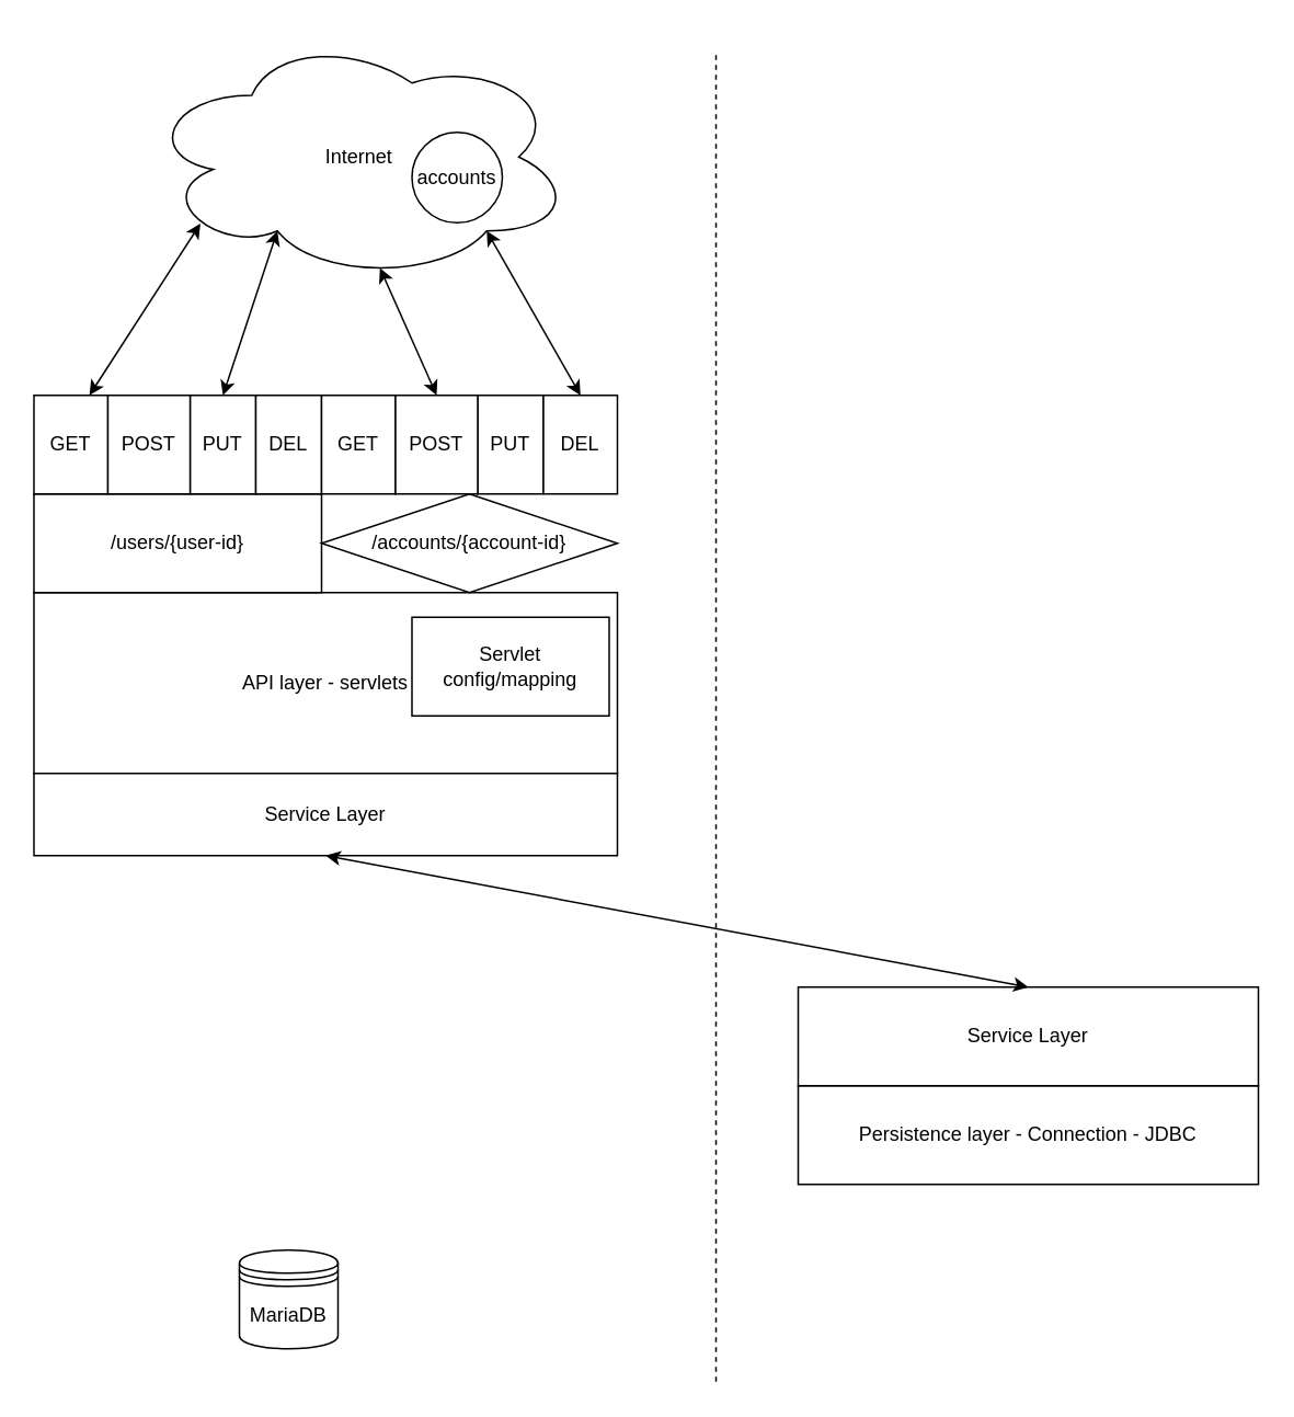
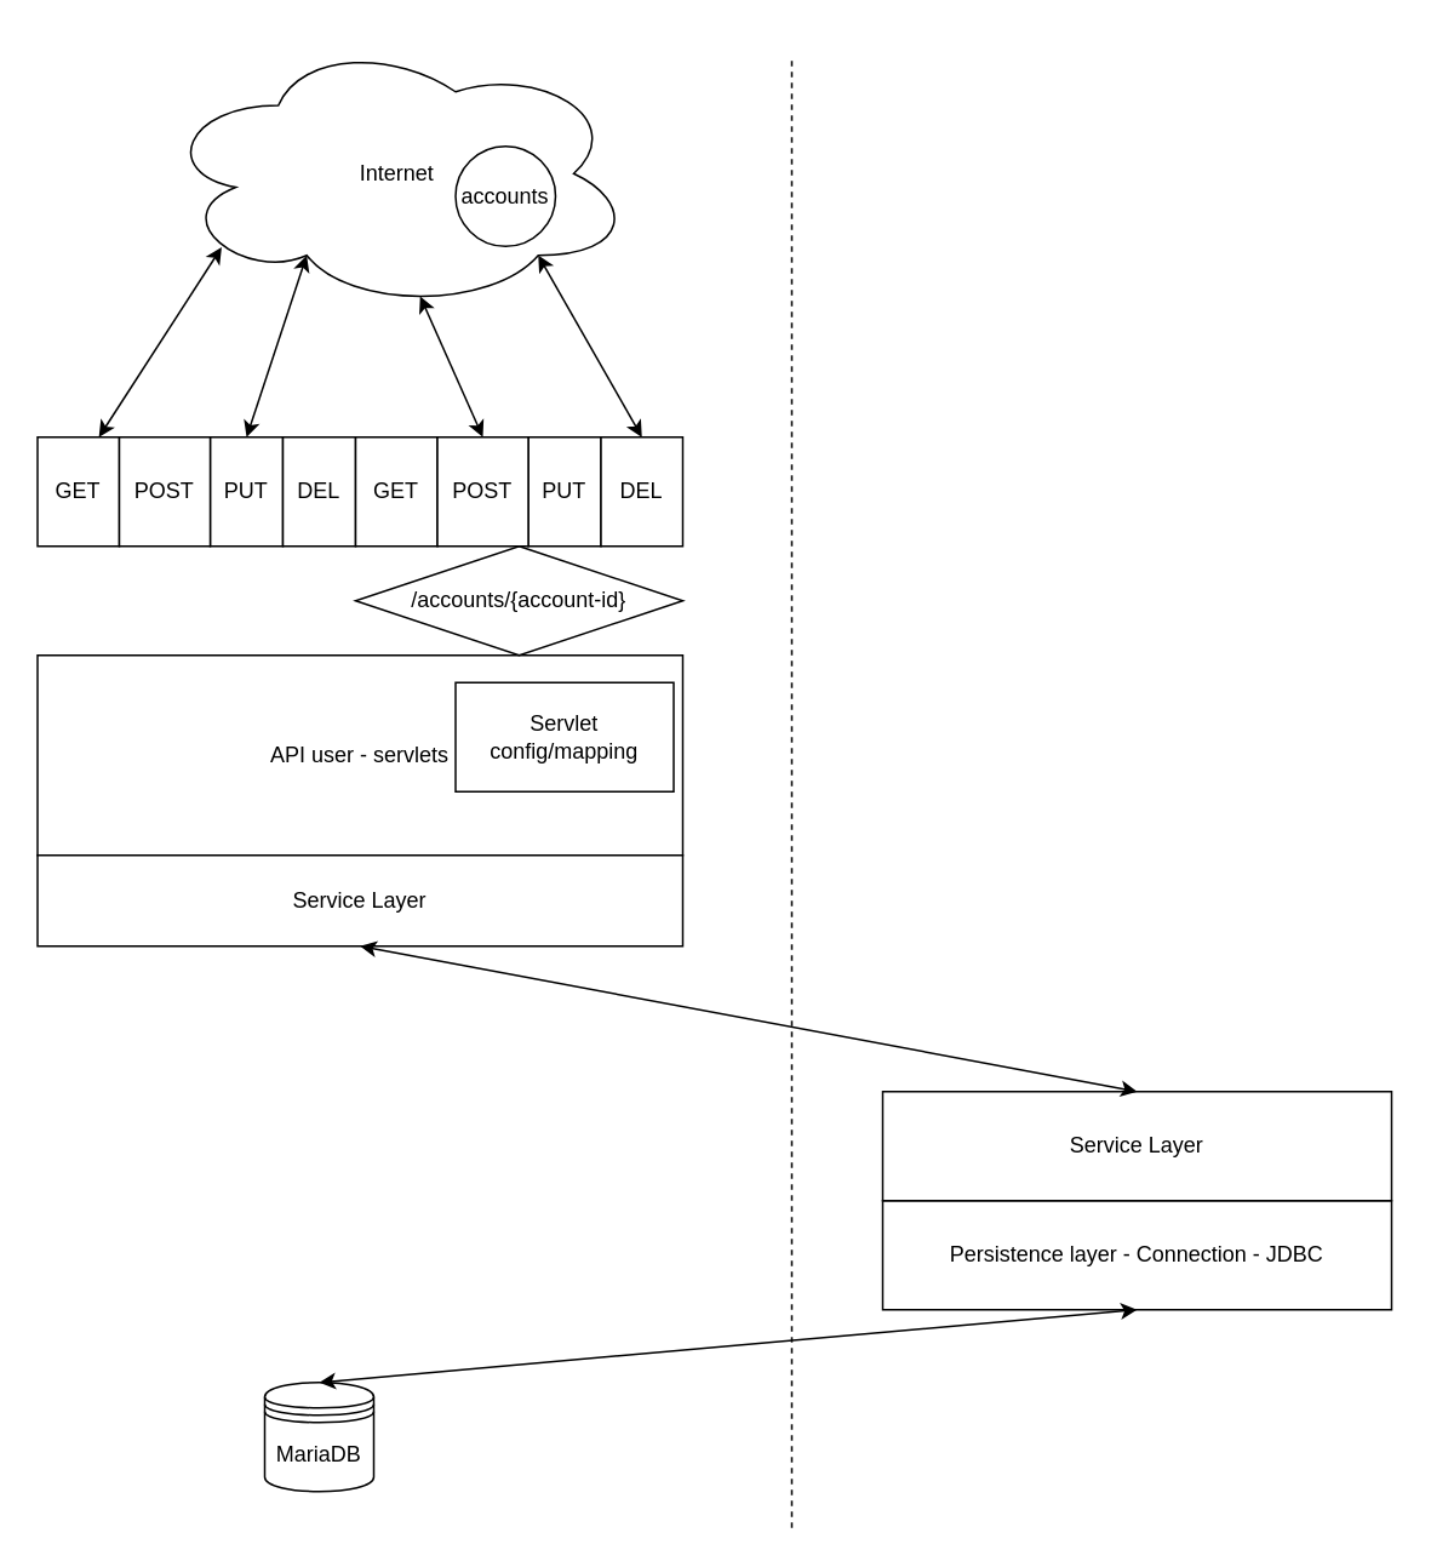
- <mxCell id="10" value="/users/{user-id}" style="rounded=0;whiteSpace=wrap;html=1;" vertex="1" parent="1"><mxGeometry x="20" y="300" width="175" height="60" as="geometry" /></mxCell>
- <mxCell id="8" value="API layer - servlets" style="rounded=0;whiteSpace=wrap;html=1;" vertex="1" parent="1"><mxGeometry x="20" y="360" width="355" height="110" as="geometry" /></mxCell>
+ <mxCell id="8" value="API user - servlets" style="rounded=0;whiteSpace=wrap;html=1;" vertex="1" parent="1"><mxGeometry x="20" y="360" width="355" height="110" as="geometry" /></mxCell>
+ <mxCell id="6" value="" style="endArrow=classic;startArrow=classic;html=1;rounded=0;entryX=0.5;entryY=1;entryDx=0;entryDy=0;exitX=0.5;exitY=0;exitDx=0;exitDy=0;" edge="1" parent="1" source="5" target="3"><mxGeometry width="50" height="50" relative="1" as="geometry"><mxPoint x="395" y="450" as="sourcePoint" /><mxPoint x="445" y="400" as="targetPoint" /></mxGeometry></mxCell>
